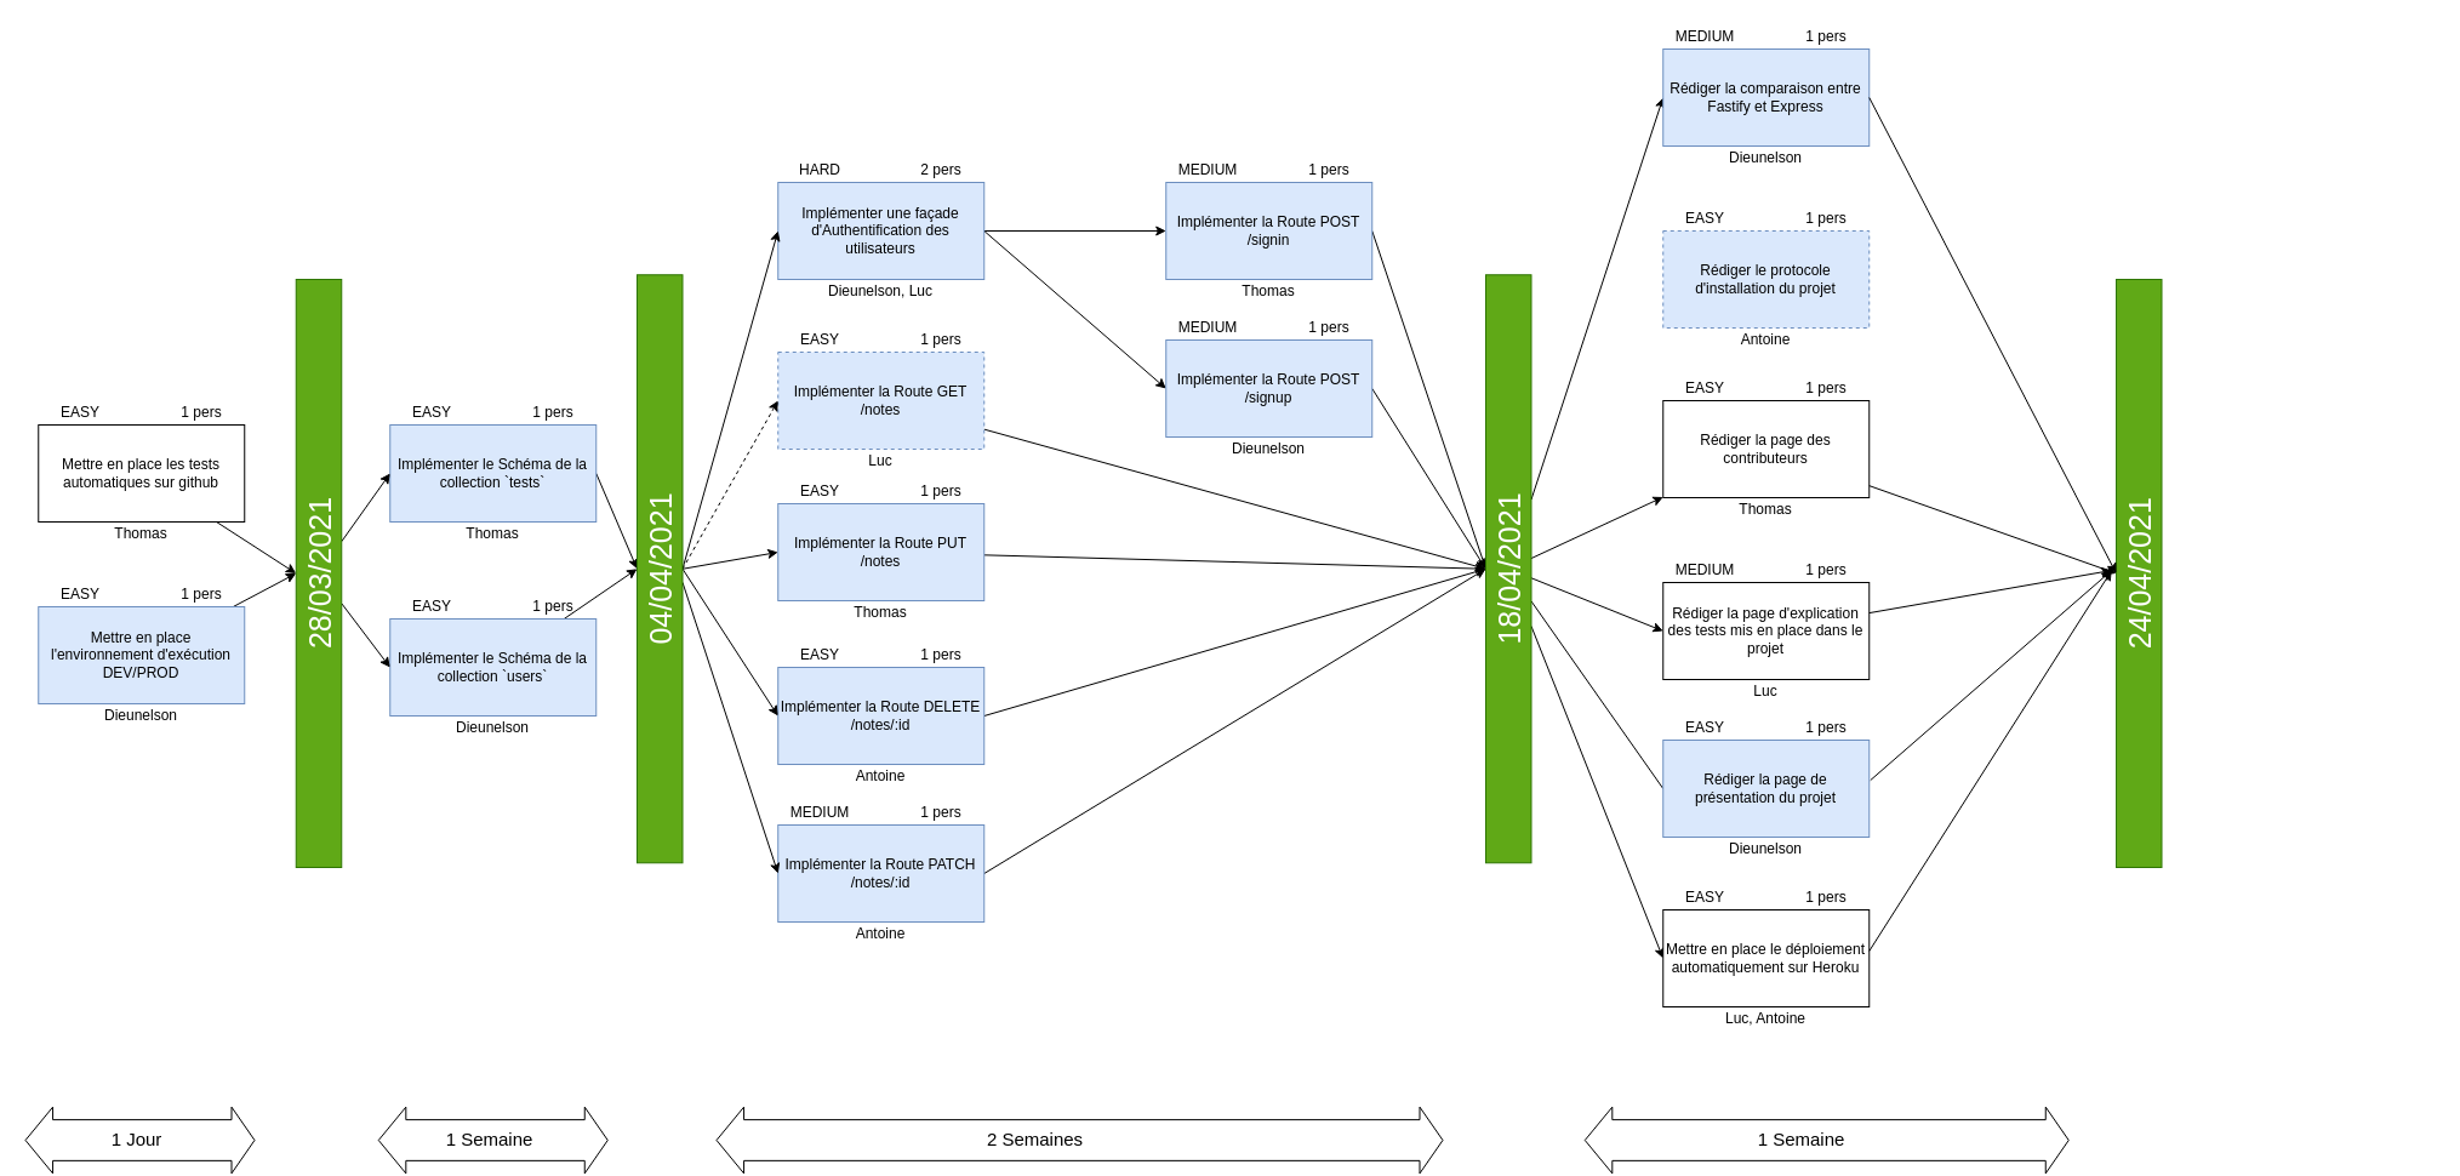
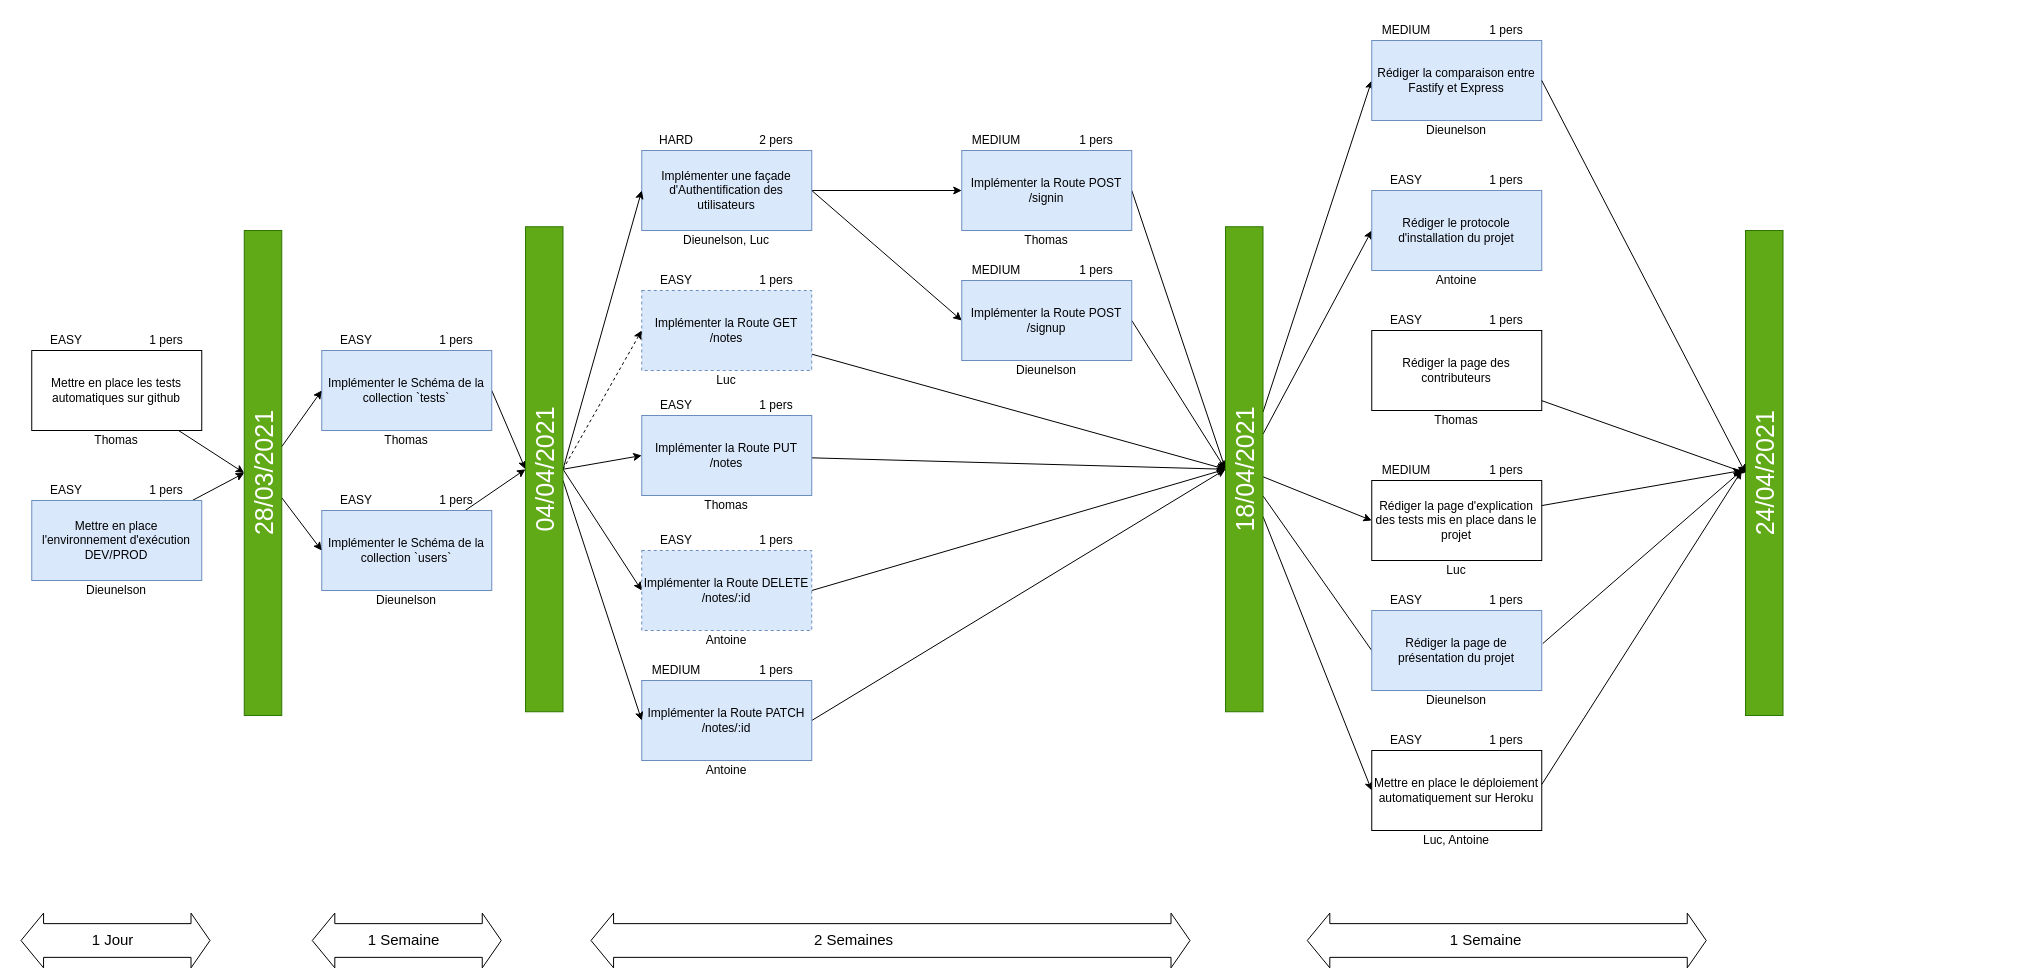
- <mxCell id="83" value="Rédiger le protocole d'installation du projet" style="rounded=0;whiteSpace=wrap;html=1;fillColor=#dae8fc;strokeColor=#6c8ebf;dashed=1;" vertex="1" parent="82"><mxGeometry y="20" width="170" height="80" as="geometry" /></mxCell>
+ <mxCell id="83" value="Rédiger le protocole d'installation du projet" style="rounded=0;whiteSpace=wrap;html=1;fillColor=#dae8fc;strokeColor=#6c8ebf;" vertex="1" parent="82"><mxGeometry y="20" width="170" height="80" as="geometry" /></mxCell>
- <mxCell id="69" style="edgeStyle=none;rounded=0;orthogonalLoop=1;jettySize=auto;html=1;" edge="1" parent="1" source="72" target="88"><mxGeometry relative="1" as="geometry" /></mxCell>
+ <mxCell id="69" style="edgeStyle=none;rounded=0;orthogonalLoop=1;jettySize=auto;html=1;entryX=0;entryY=0.5;entryDx=0;entryDy=0;" edge="1" parent="1" source="72" target="83"><mxGeometry relative="1" as="geometry" /></mxCell>
- <mxCell id="14" value="Implémenter la Route DELETE /notes/:id" style="rounded=0;whiteSpace=wrap;html=1;fillColor=#dae8fc;strokeColor=#6c8ebf;" parent="1" vertex="1"><mxGeometry x="641.25" y="550" width="170" height="80" as="geometry" /></mxCell>
+ <mxCell id="14" value="Implémenter la Route DELETE /notes/:id" style="rounded=0;whiteSpace=wrap;html=1;fillColor=#dae8fc;strokeColor=#6c8ebf;dashed=1;" parent="1" vertex="1"><mxGeometry x="641.25" y="550" width="170" height="80" as="geometry" /></mxCell>
